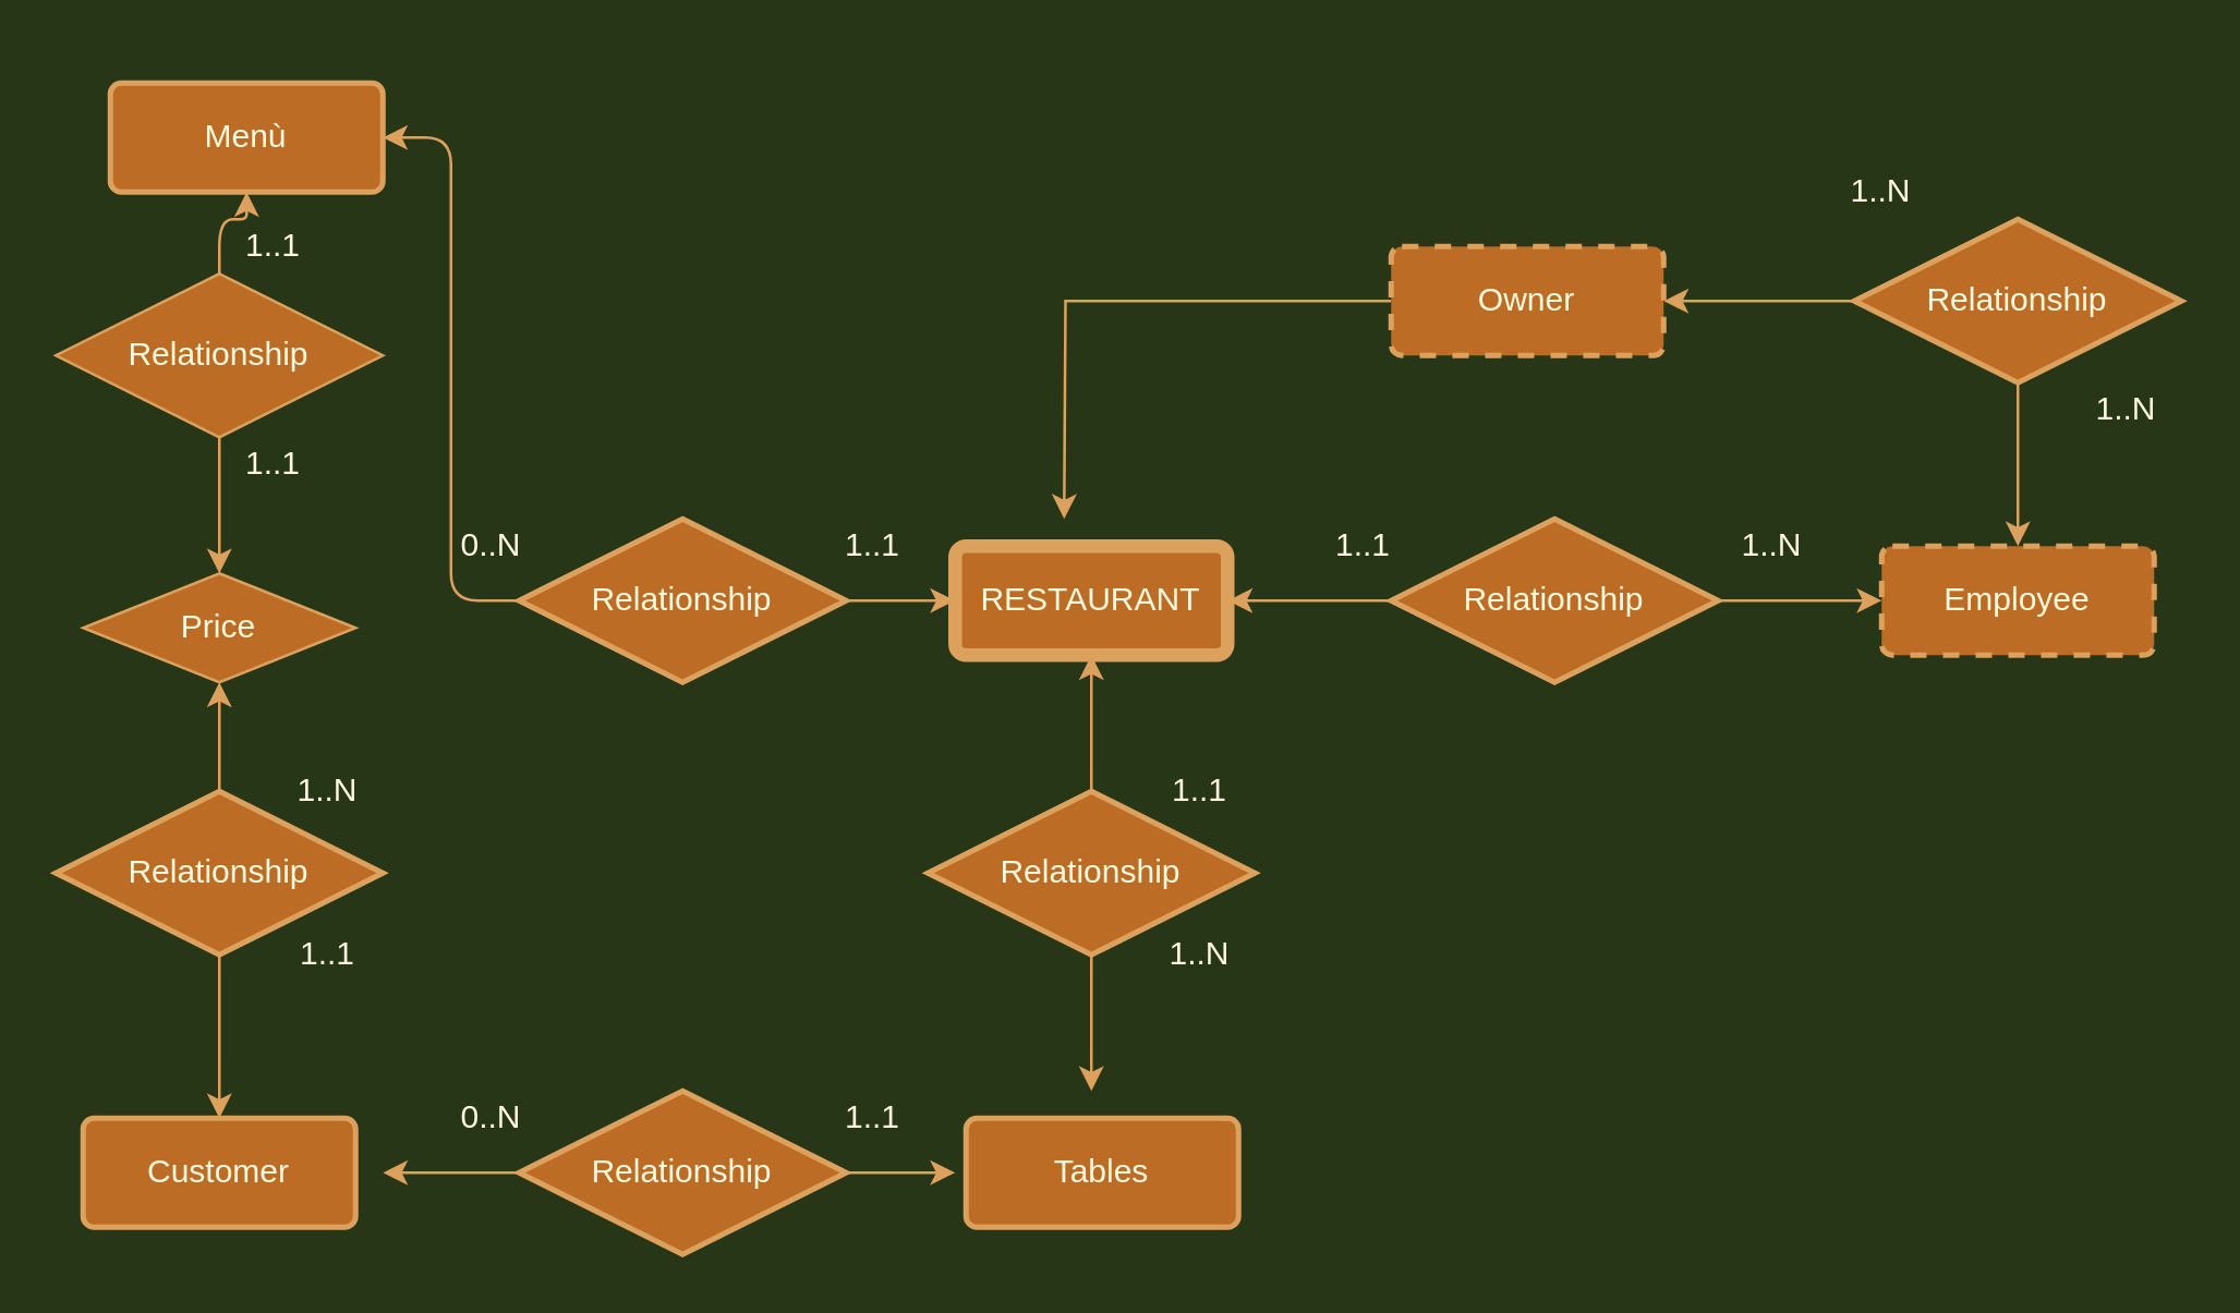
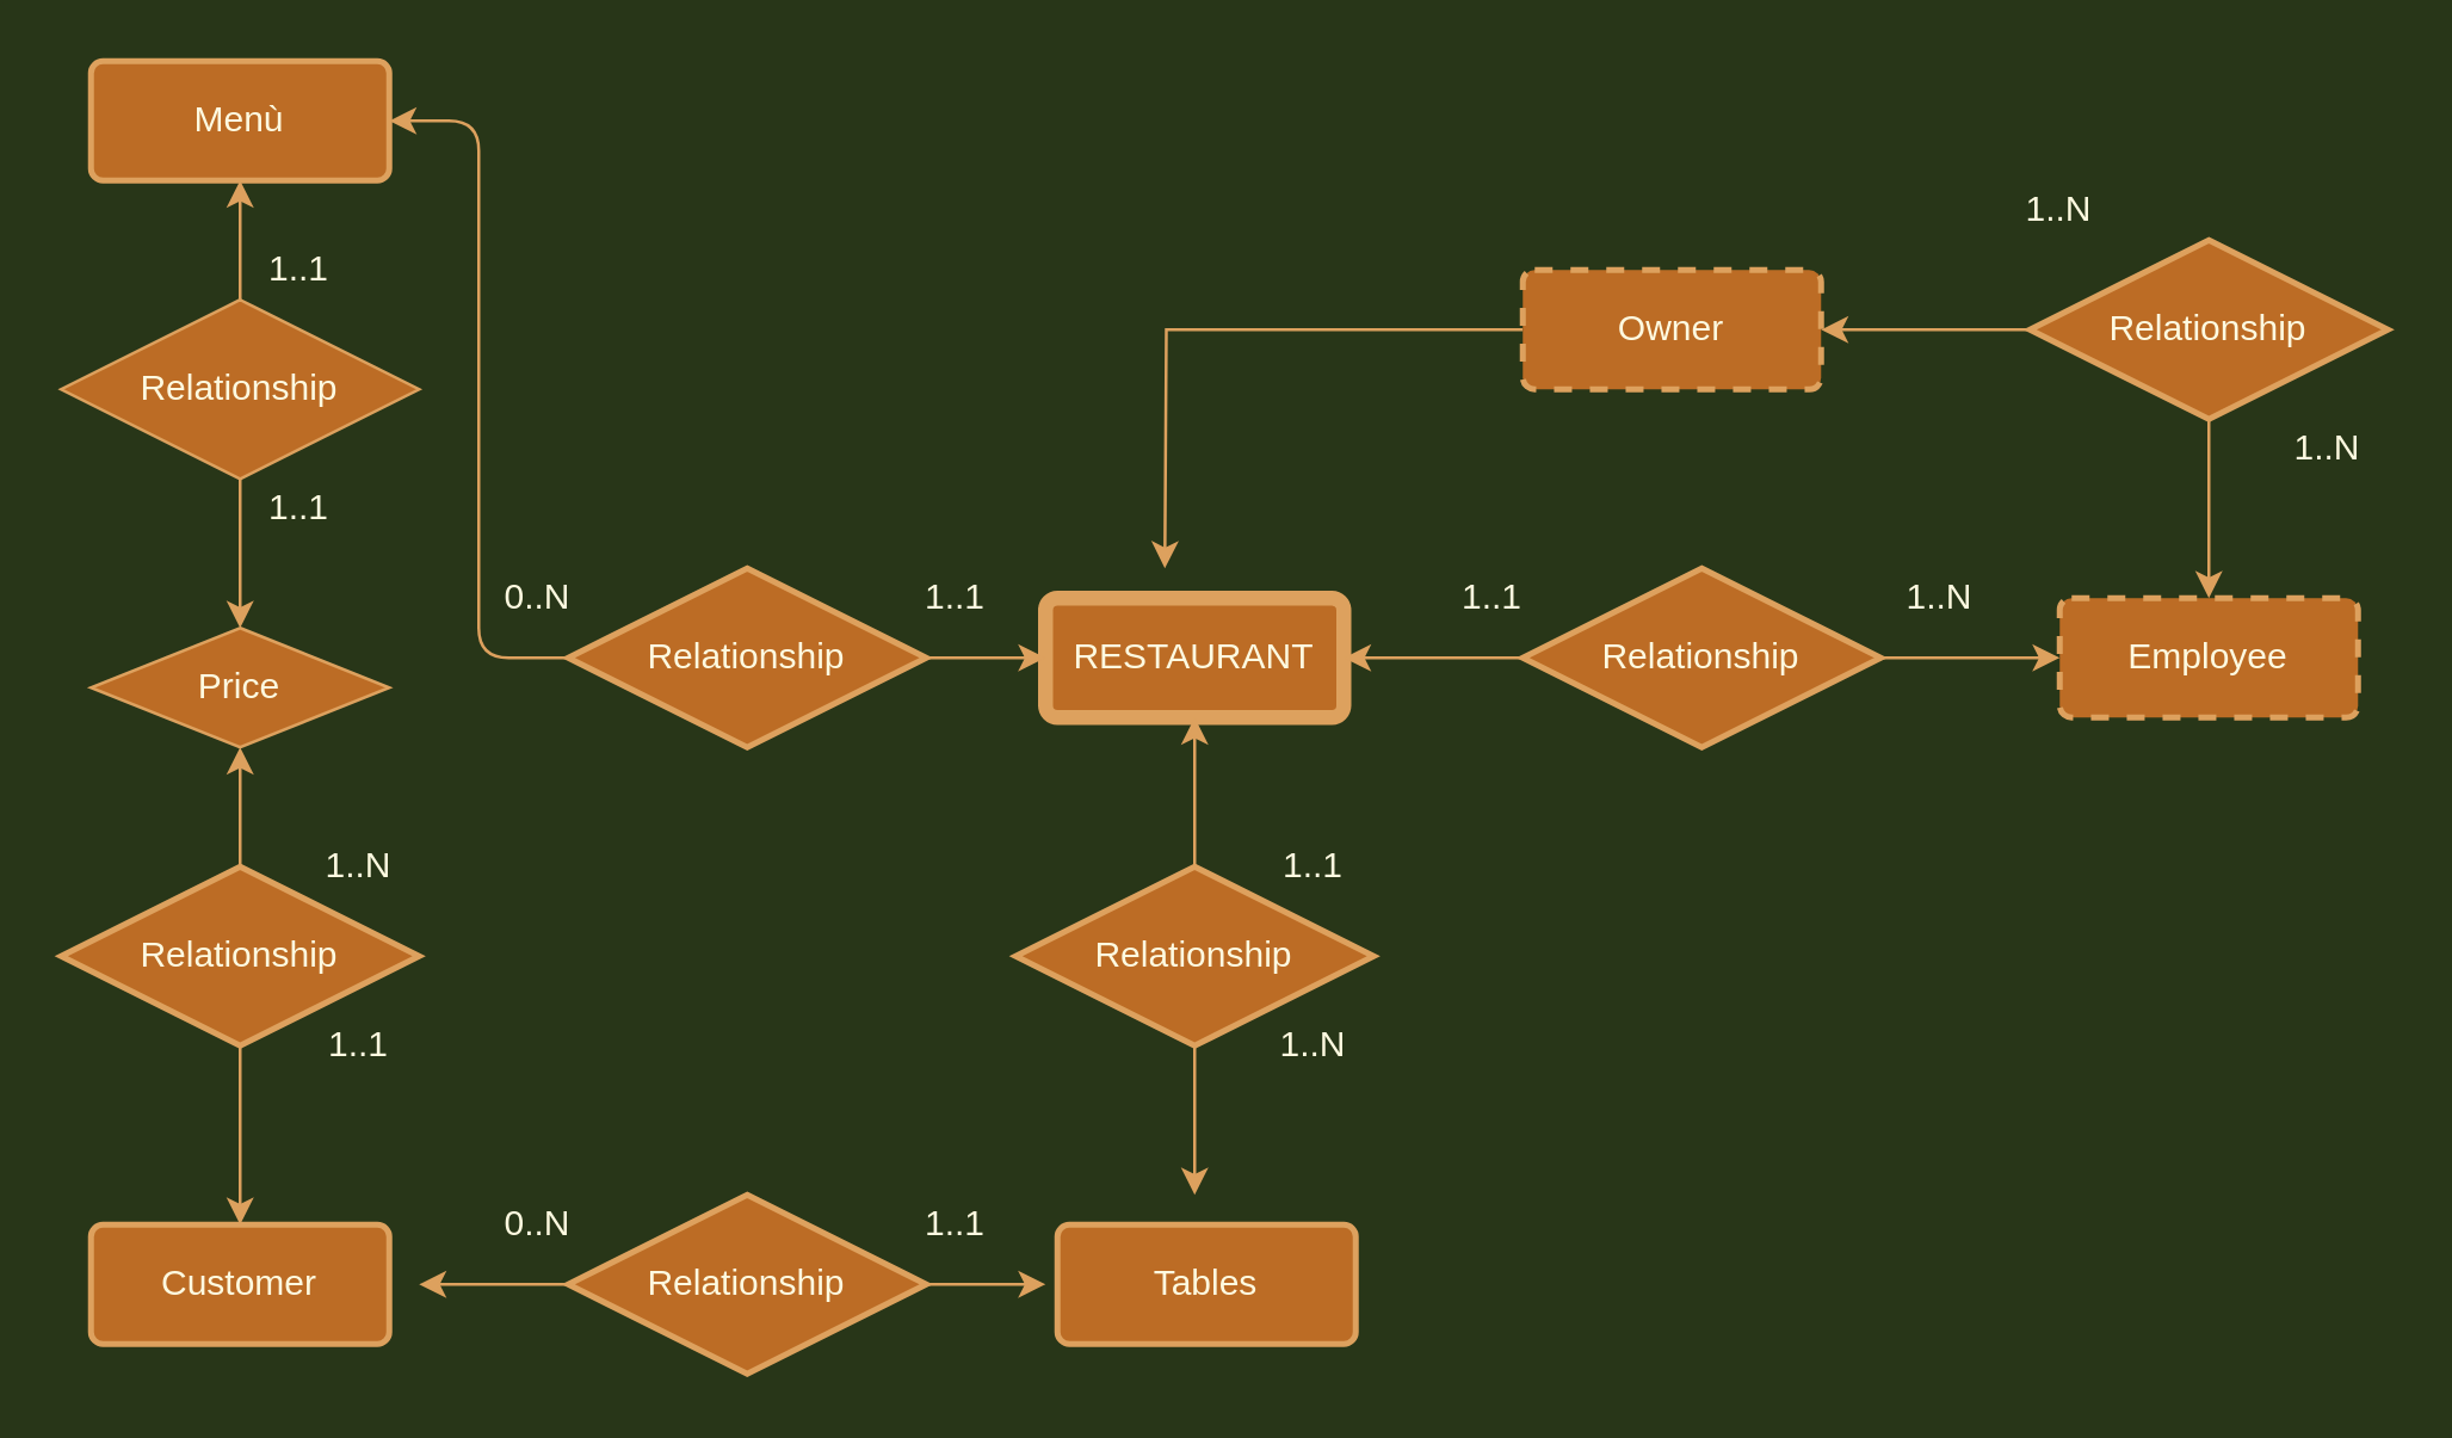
- <mxCell id="6" value="Menù" style="rounded=1;arcSize=10;whiteSpace=wrap;html=1;align=center;strokeWidth=2;fillColor=#BC6C25;strokeColor=#DDA15E;fontColor=#FEFAE0;" vertex="1" parent="1"><mxGeometry x="40" y="30" width="100" height="40" as="geometry" /></mxCell>
+ <mxCell id="6" value="Menù" style="rounded=1;arcSize=10;whiteSpace=wrap;html=1;align=center;strokeWidth=2;fillColor=#BC6C25;strokeColor=#DDA15E;fontColor=#FEFAE0;" vertex="1" parent="1"><mxGeometry x="30" y="20" width="100" height="40" as="geometry" /></mxCell>
